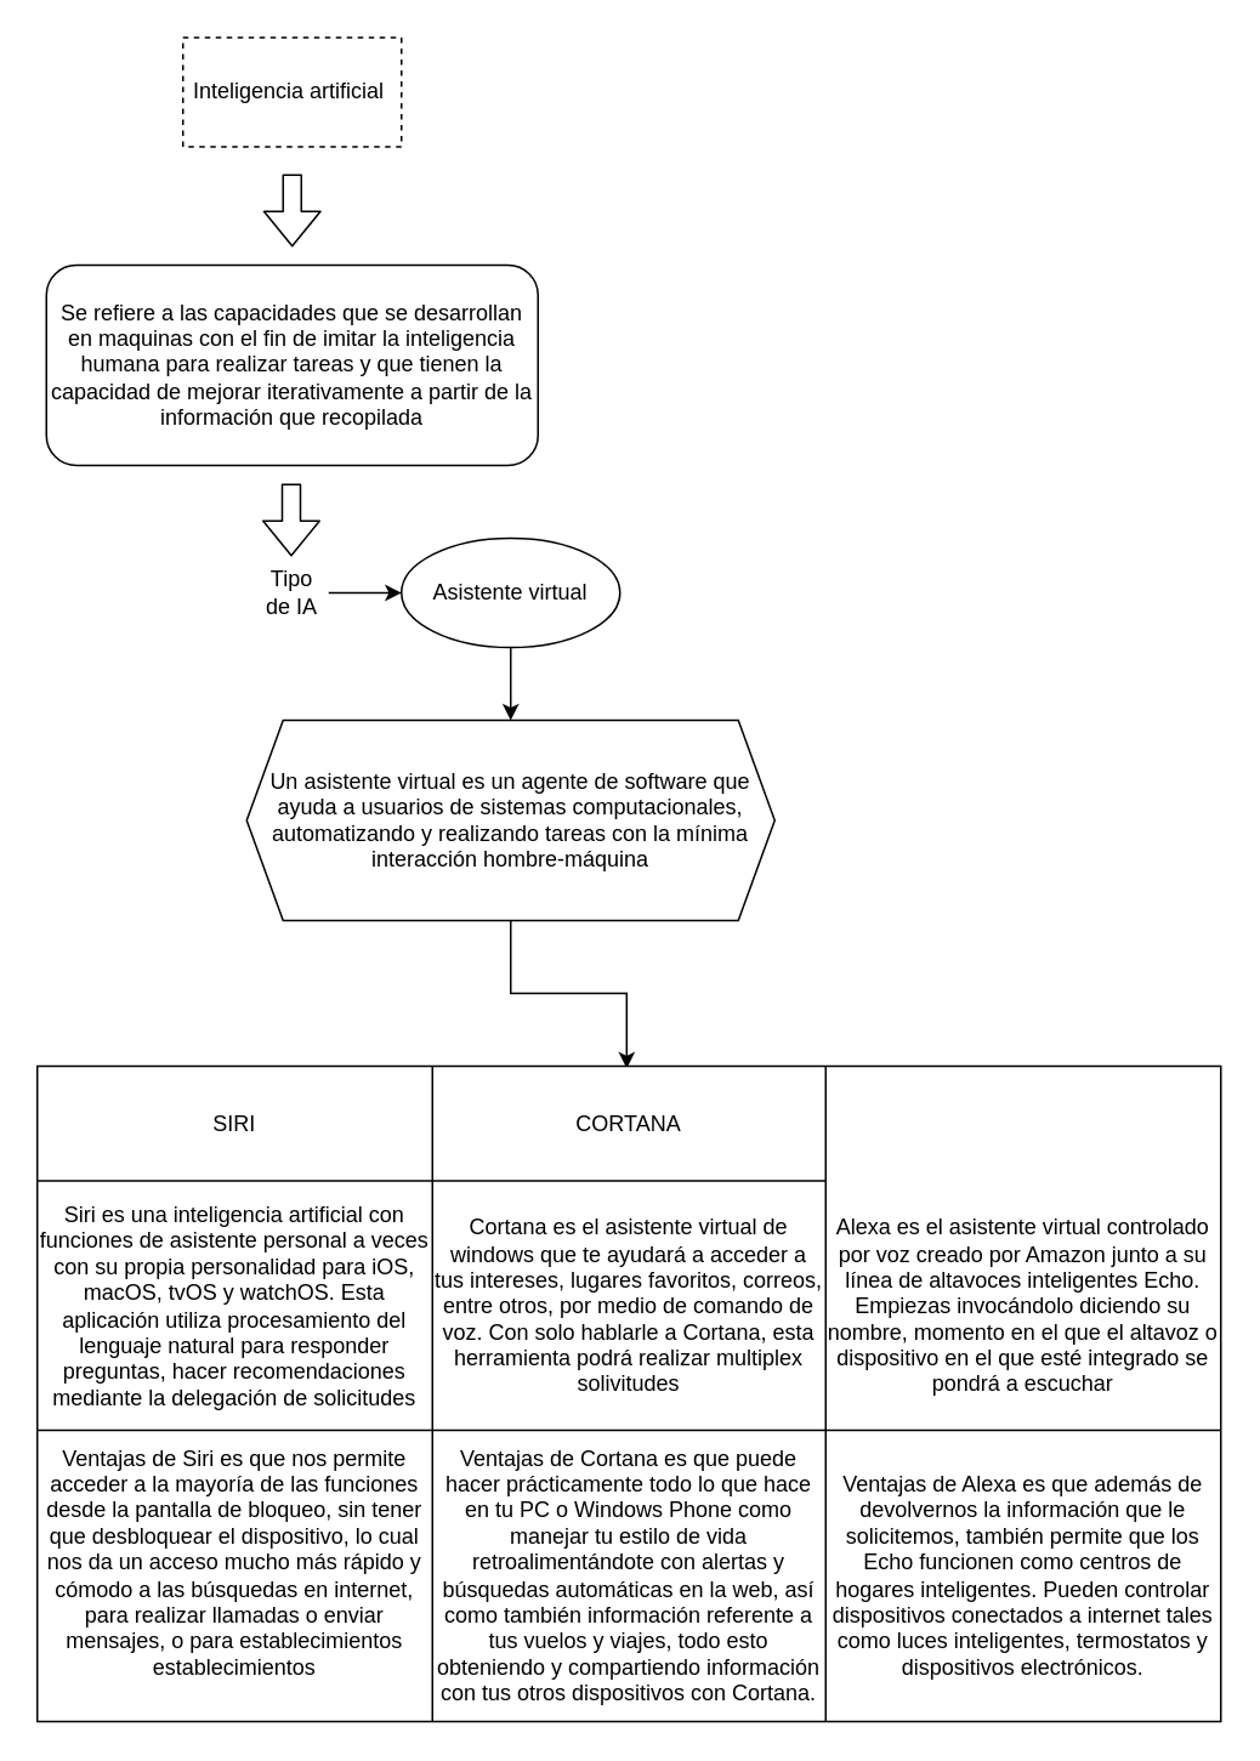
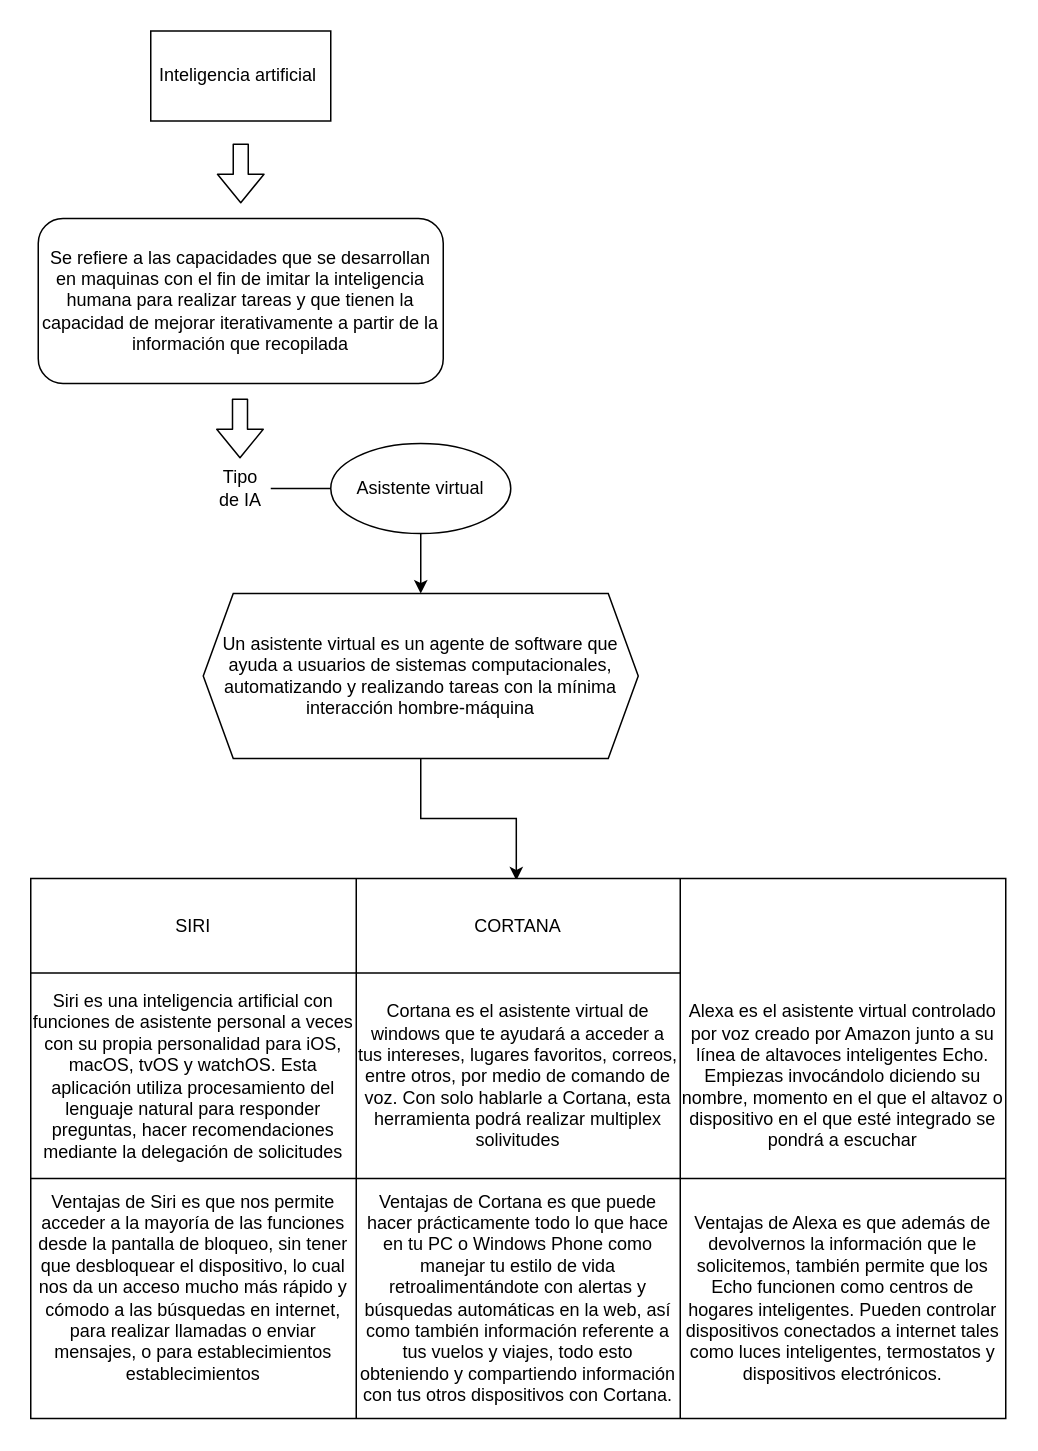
- <mxCell id="2" value="Inteligencia artificial&amp;nbsp;" style="rounded=0;whiteSpace=wrap;html=1;dashed=1;" vertex="1" parent="1"><mxGeometry x="100" y="20" width="120" height="60" as="geometry" /></mxCell>
+ <mxCell id="2" value="Inteligencia artificial&amp;nbsp;" style="rounded=0;whiteSpace=wrap;html=1;" vertex="1" parent="1"><mxGeometry x="100" y="20" width="120" height="60" as="geometry" /></mxCell>
- <mxCell id="8" value="" style="edgeStyle=orthogonalEdgeStyle;rounded=0;orthogonalLoop=1;jettySize=auto;html=1;" edge="1" parent="1" source="9" target="11"><mxGeometry relative="1" as="geometry" /></mxCell>
+ <mxCell id="8" value="" style="edgeStyle=orthogonalEdgeStyle;rounded=0;orthogonalLoop=1;jettySize=auto;html=1;endArrow=none;" edge="1" parent="1" source="9" target="11"><mxGeometry relative="1" as="geometry" /></mxCell>
